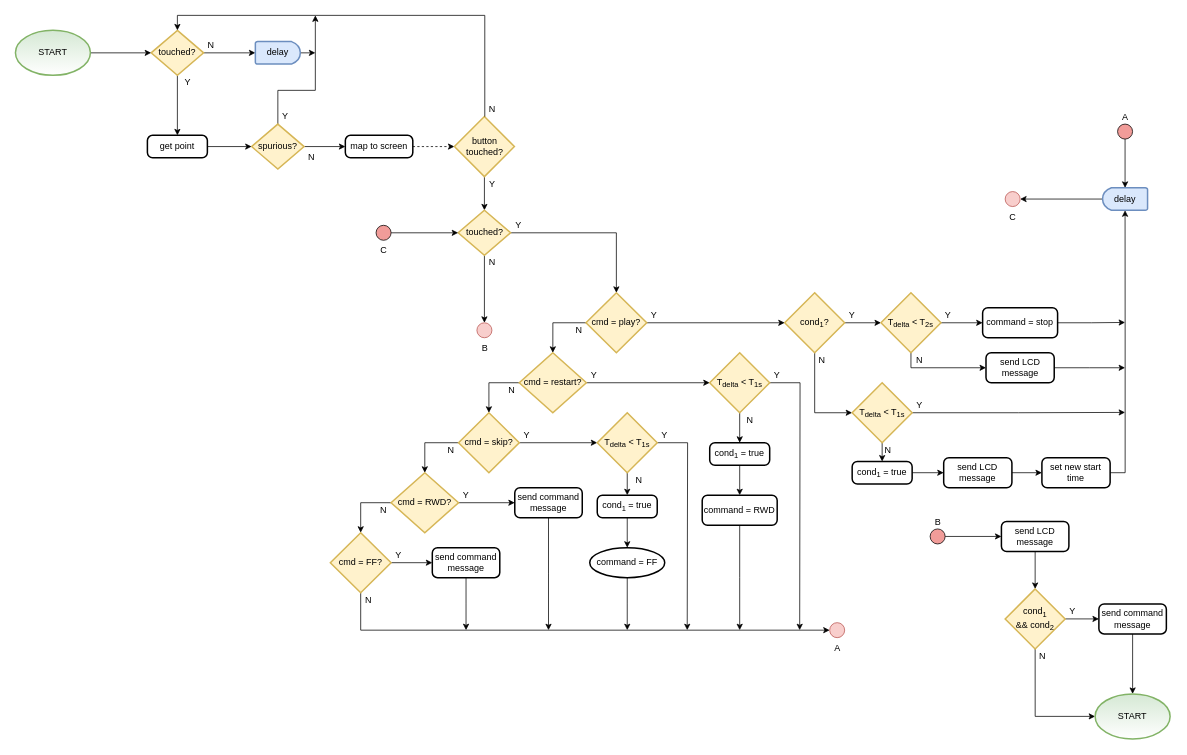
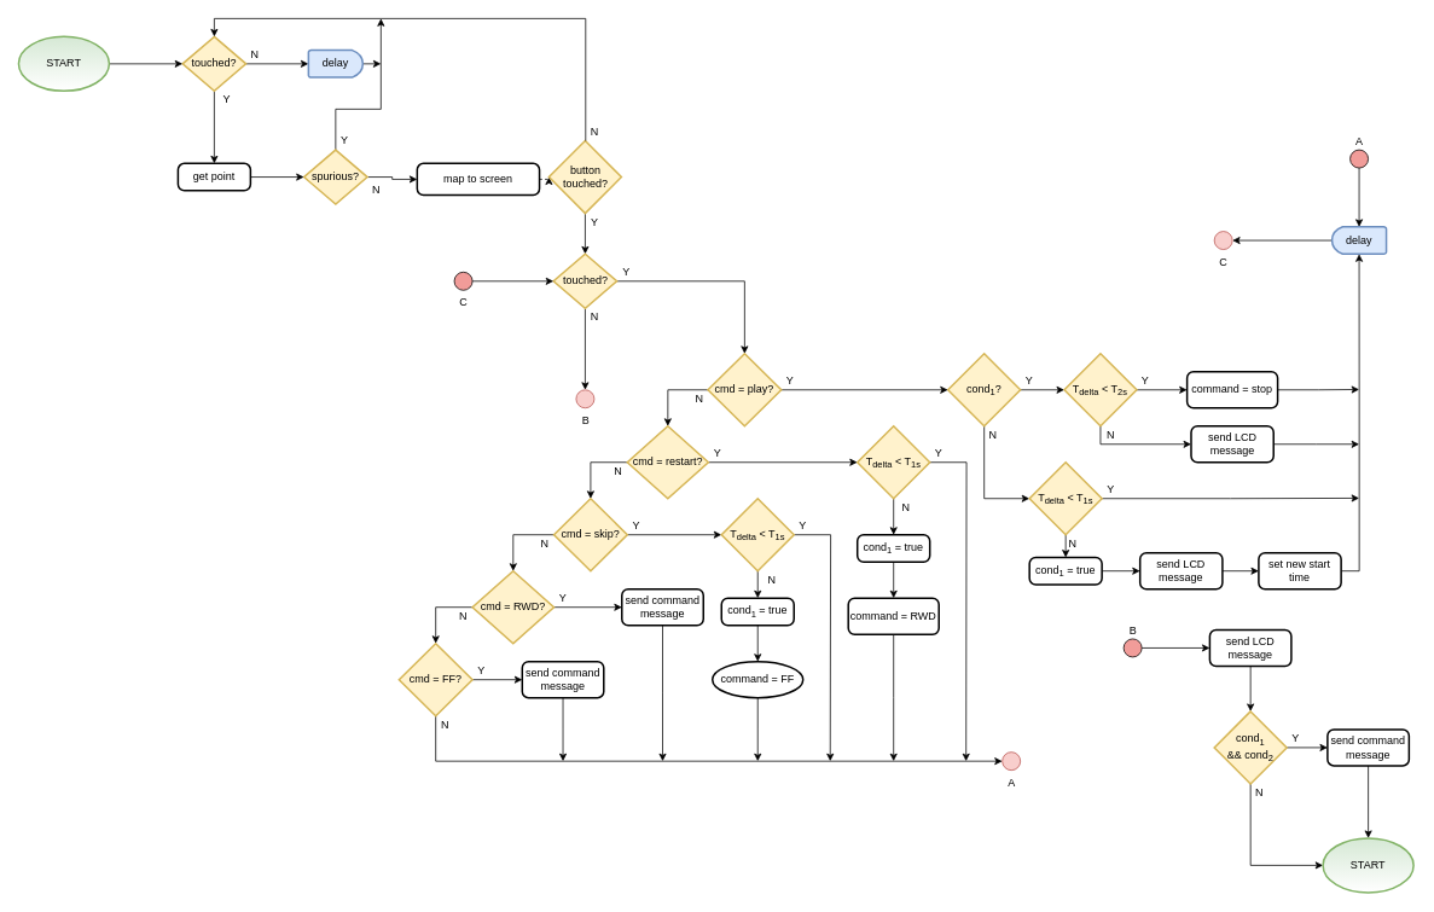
- <mxCell id="13" value="map to screen" style="rounded=1;whiteSpace=wrap;html=1;absoluteArcSize=1;arcSize=14;strokeWidth=2;" parent="1" vertex="1"><mxGeometry x="460" y="180" width="90" height="30" as="geometry" /></mxCell>
+ <mxCell id="13" value="map to screen" style="rounded=1;whiteSpace=wrap;html=1;absoluteArcSize=1;arcSize=14;strokeWidth=2;" parent="1" vertex="1"><mxGeometry x="460" y="180" width="135" height="35" as="geometry" /></mxCell>
